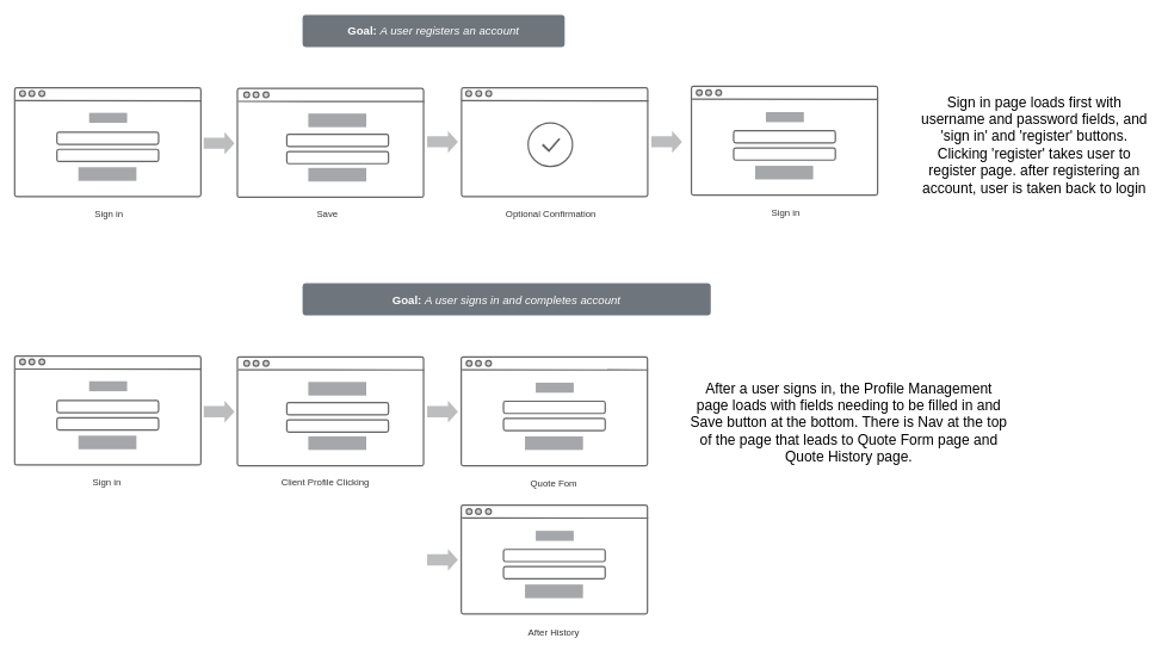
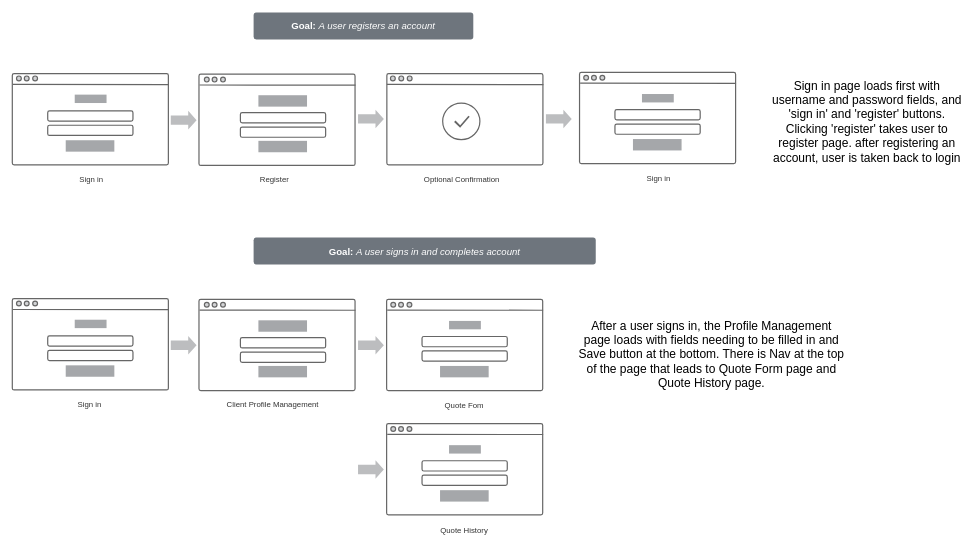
- <mxCell id="28" value="Save" style="html=1;overflow=block;blockSpacing=1;whiteSpace=wrap;;whiteSpace=wrap;fontSize=13;fontColor=#333333;align=center;spacing=4;strokeOpacity=0;fillOpacity=0;fillColor=#ffffff;strokeWidth=2;" vertex="1" parent="1"><mxGeometry x="367" y="275" width="180" height="45" as="geometry" /></mxCell>
+ <mxCell id="28" value="Register" style="html=1;overflow=block;blockSpacing=1;whiteSpace=wrap;;whiteSpace=wrap;fontSize=13;fontColor=#333333;align=center;spacing=4;strokeOpacity=0;fillOpacity=0;fillColor=#ffffff;strokeWidth=2;" vertex="1" parent="1"><mxGeometry x="367" y="275" width="180" height="45" as="geometry" /></mxCell>
- <mxCell id="63" value="Client Profile Clicking" style="html=1;overflow=block;blockSpacing=1;whiteSpace=wrap;;whiteSpace=wrap;fontSize=13;fontColor=#333333;align=center;spacing=4;strokeOpacity=0;fillOpacity=0;fillColor=#ffffff;strokeWidth=2;" vertex="1" parent="1"><mxGeometry x="364.2" y="650" width="180" height="45" as="geometry" /></mxCell>
+ <mxCell id="63" value="Client Profile Management" style="html=1;overflow=block;blockSpacing=1;whiteSpace=wrap;;whiteSpace=wrap;fontSize=13;fontColor=#333333;align=center;spacing=4;strokeOpacity=0;fillOpacity=0;fillColor=#ffffff;strokeWidth=2;" vertex="1" parent="1"><mxGeometry x="364.2" y="650" width="180" height="45" as="geometry" /></mxCell>
- <mxCell id="86" value="After History" style="html=1;overflow=block;blockSpacing=1;whiteSpace=wrap;;whiteSpace=wrap;fontSize=13;fontColor=#333333;align=center;spacing=4;strokeOpacity=0;fillOpacity=0;fillColor=#ffffff;strokeWidth=2;" vertex="1" parent="1"><mxGeometry x="682.81" y="859" width="180" height="45" as="geometry" /></mxCell>
+ <mxCell id="86" value="Quote History" style="html=1;overflow=block;blockSpacing=1;whiteSpace=wrap;;whiteSpace=wrap;fontSize=13;fontColor=#333333;align=center;spacing=4;strokeOpacity=0;fillOpacity=0;fillColor=#ffffff;strokeWidth=2;" vertex="1" parent="1"><mxGeometry x="682.81" y="859" width="180" height="45" as="geometry" /></mxCell>
